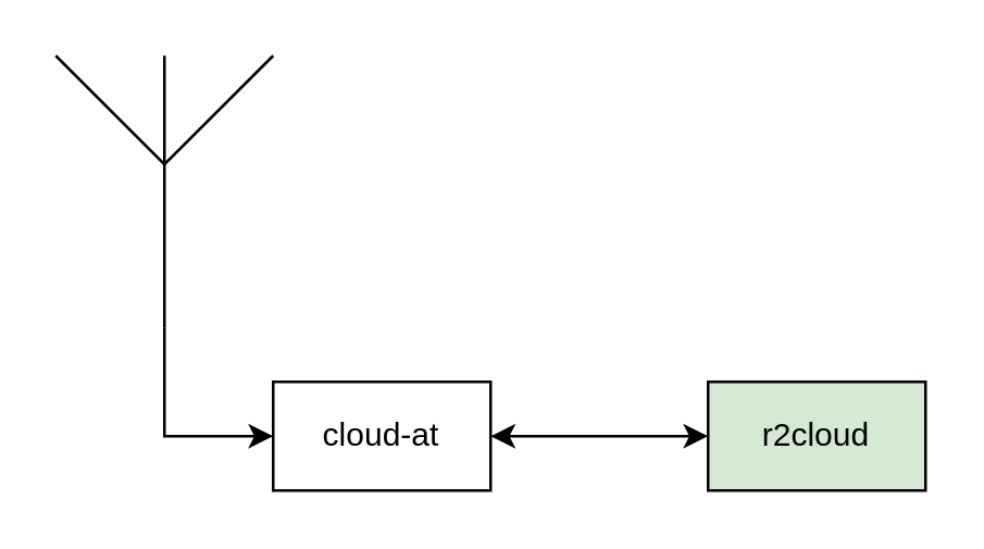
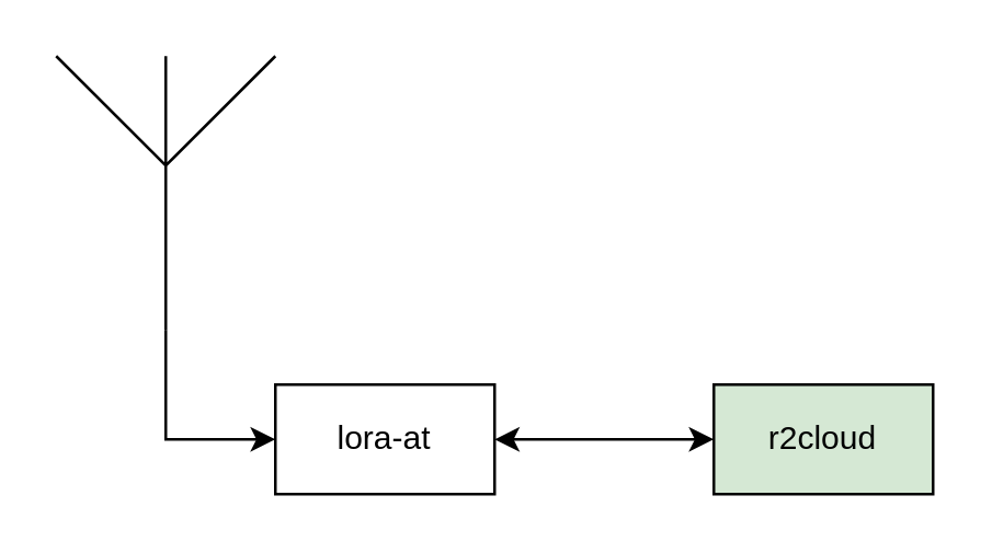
- <mxCell id="4" value="cloud-at" style="rounded=0;whiteSpace=wrap;html=1;" vertex="1" parent="1"><mxGeometry x="100" y="140" width="80" height="40" as="geometry" /></mxCell>
+ <mxCell id="4" value="lora-at" style="rounded=0;whiteSpace=wrap;html=1;" vertex="1" parent="1"><mxGeometry x="100" y="140" width="80" height="40" as="geometry" /></mxCell>
